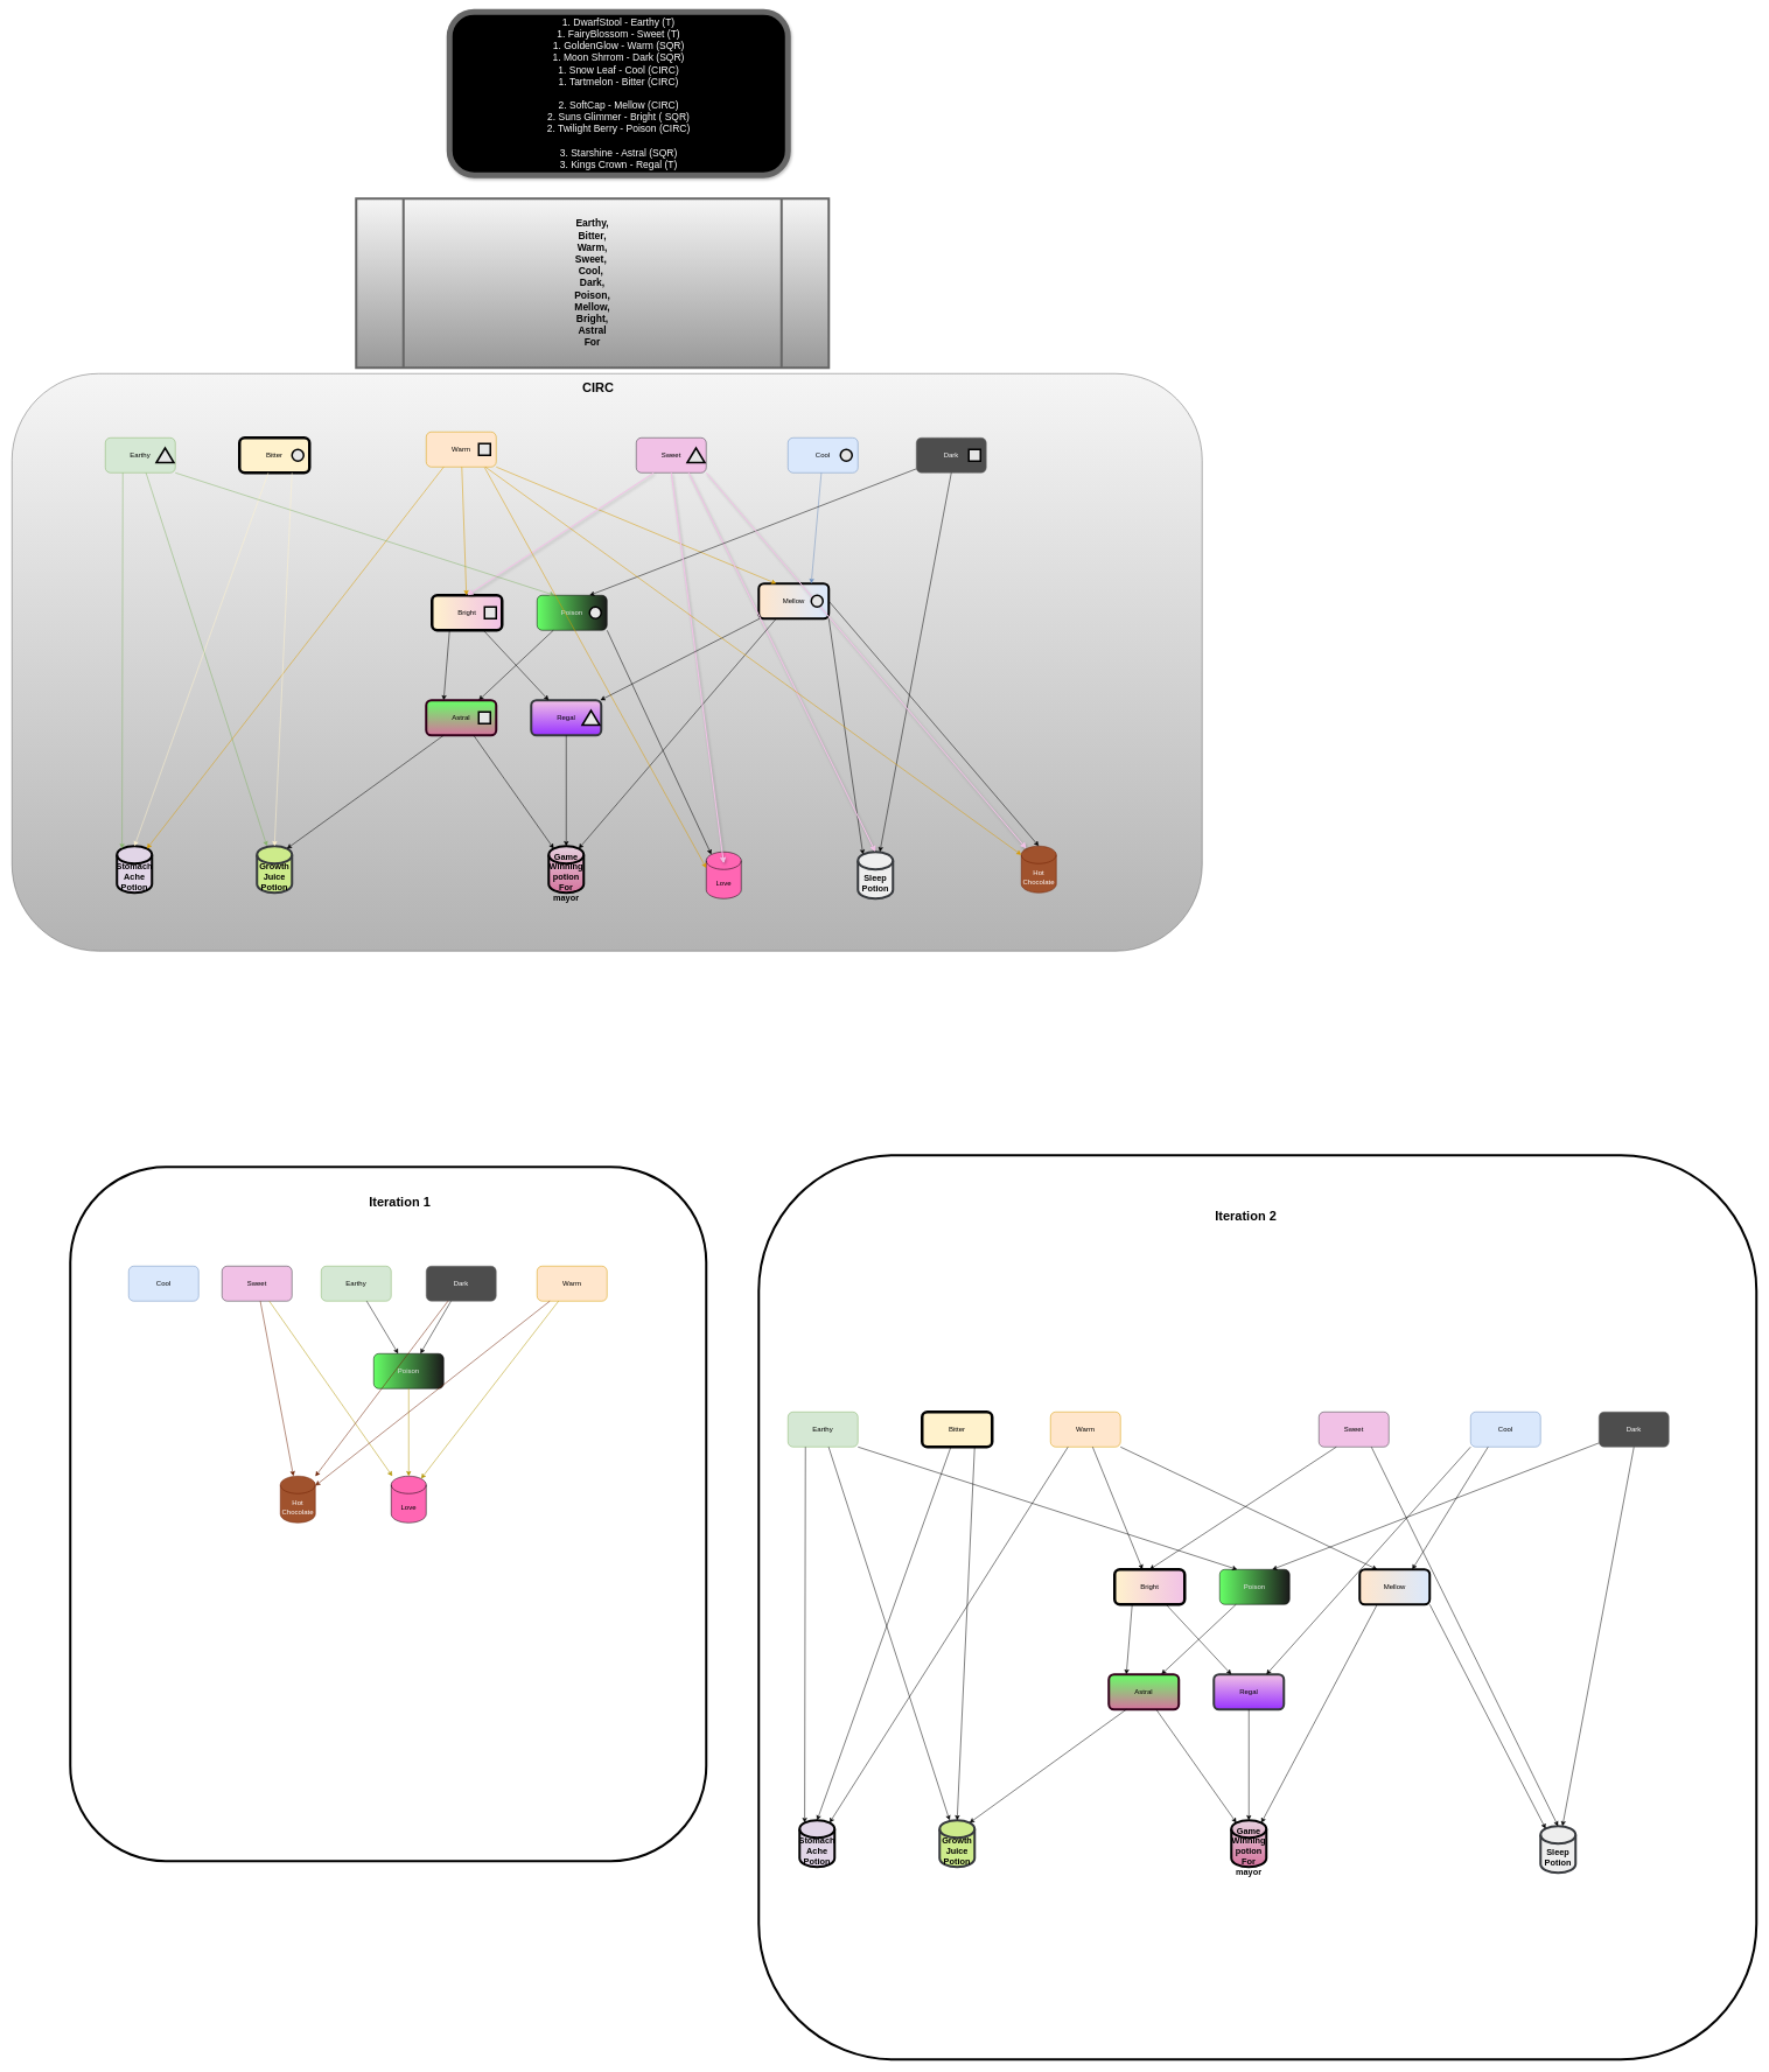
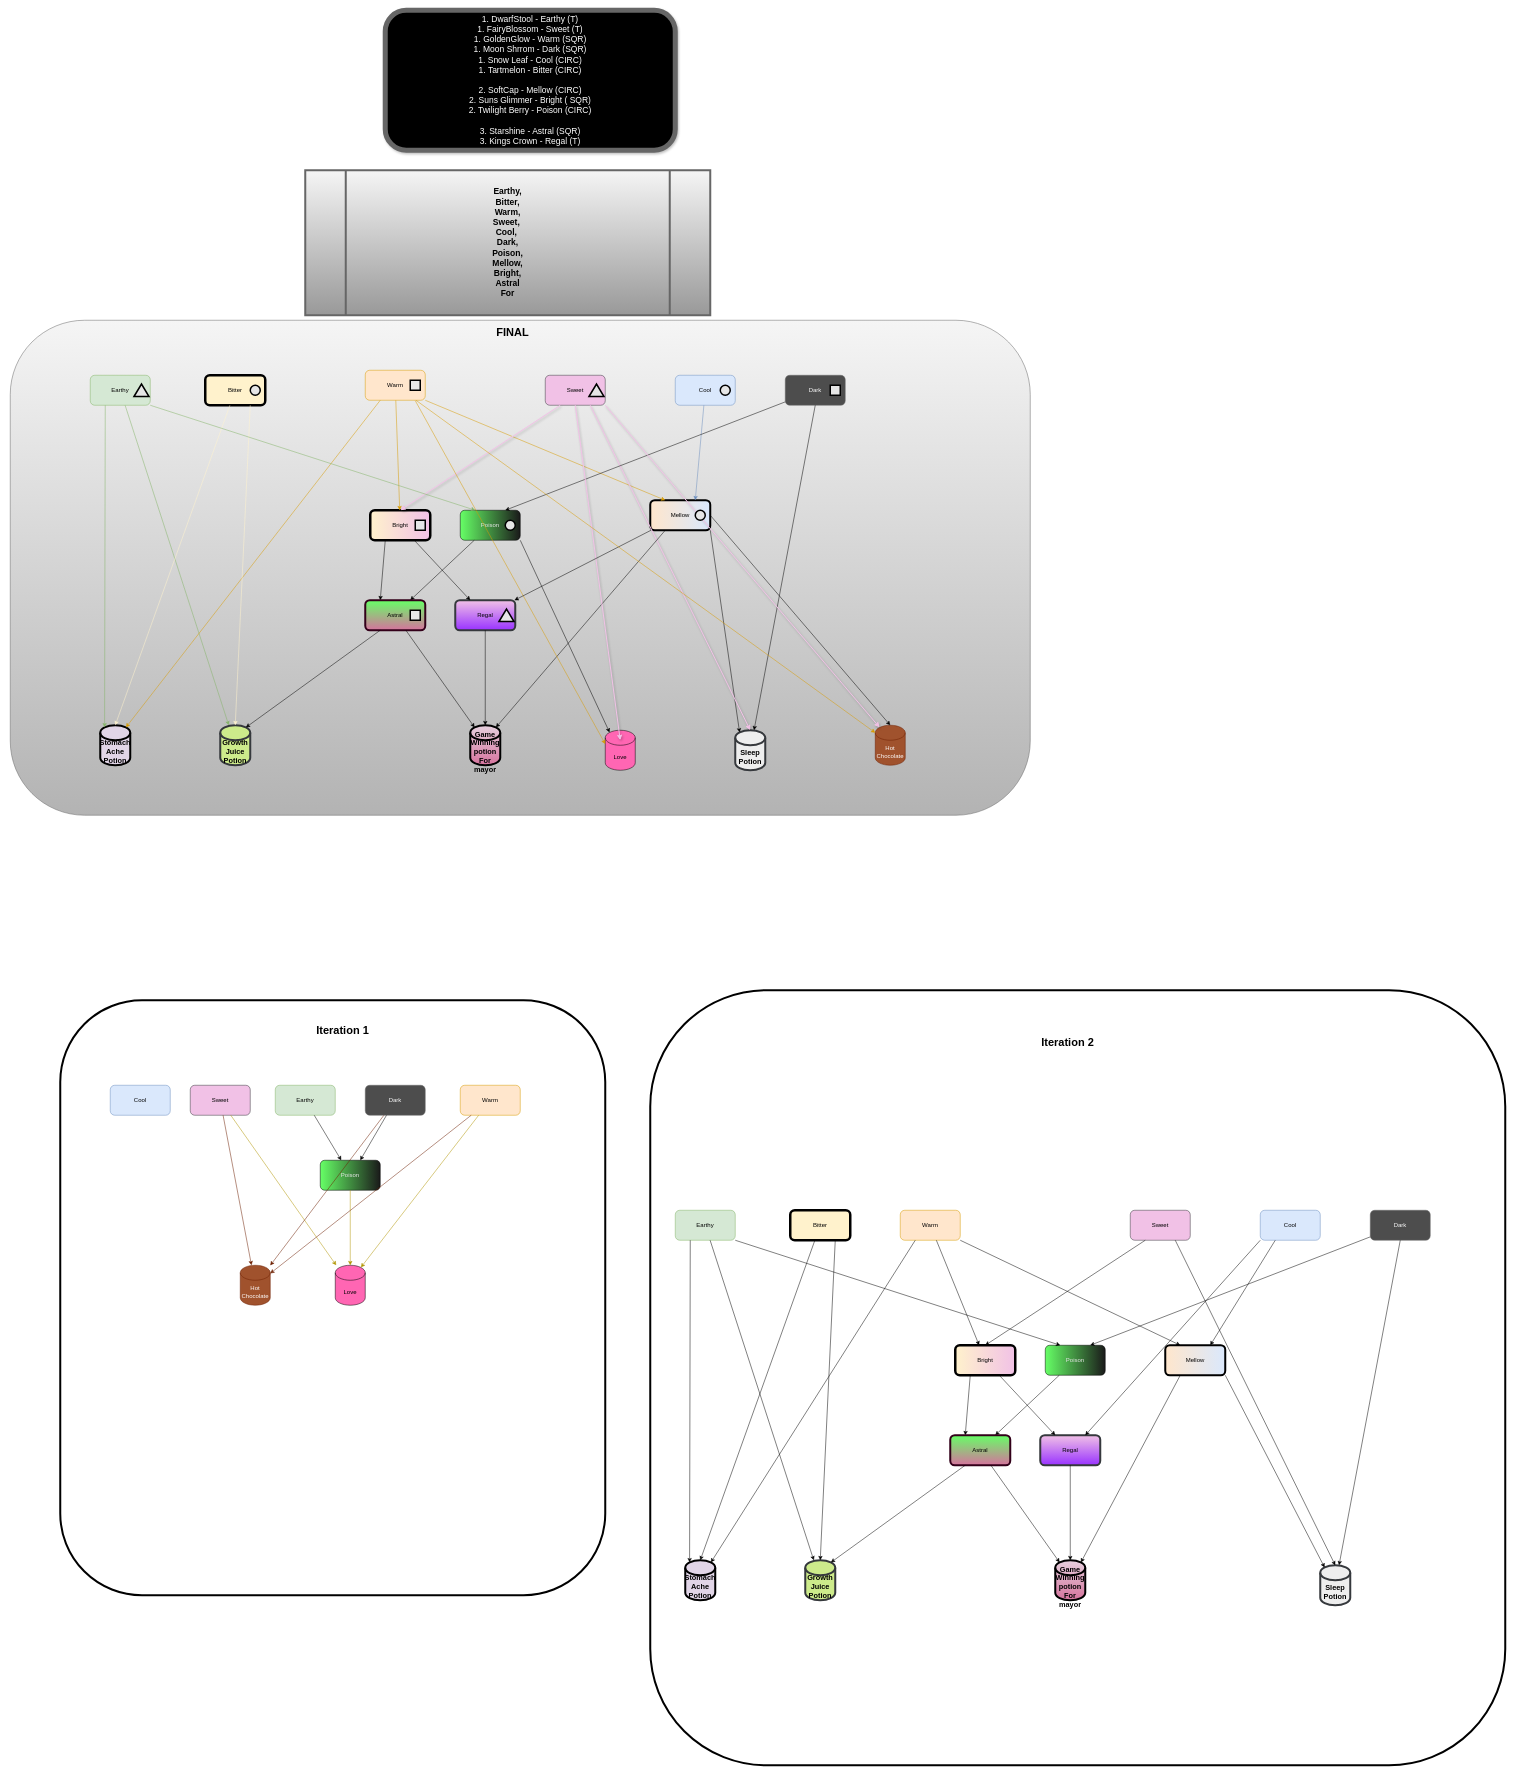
- <mxCell id="103" value="&lt;font style=&quot;font-size: 22px&quot;&gt;&lt;b&gt;CIRC&lt;/b&gt;&lt;/font&gt;" style="text;html=1;strokeColor=none;fillColor=none;align=center;verticalAlign=middle;whiteSpace=wrap;rounded=0;" parent="1" vertex="1"><mxGeometry x="810" y="620" width="430" height="90" as="geometry" /></mxCell>
+ <mxCell id="103" value="&lt;font style=&quot;font-size: 22px&quot;&gt;&lt;b&gt;FINAL&lt;/b&gt;&lt;/font&gt;" style="text;html=1;strokeColor=none;fillColor=none;align=center;verticalAlign=middle;whiteSpace=wrap;rounded=0;" parent="1" vertex="1"><mxGeometry x="810" y="620" width="430" height="90" as="geometry" /></mxCell>
